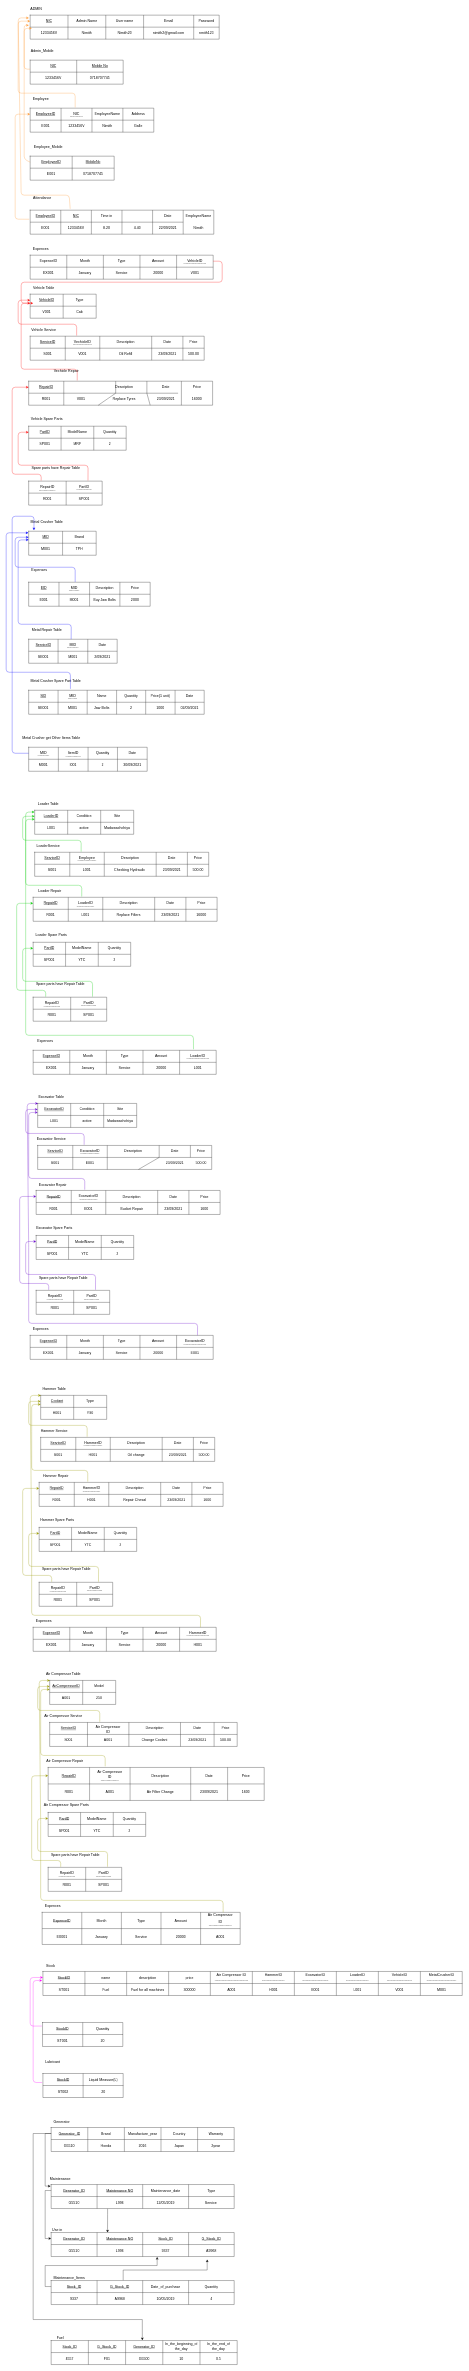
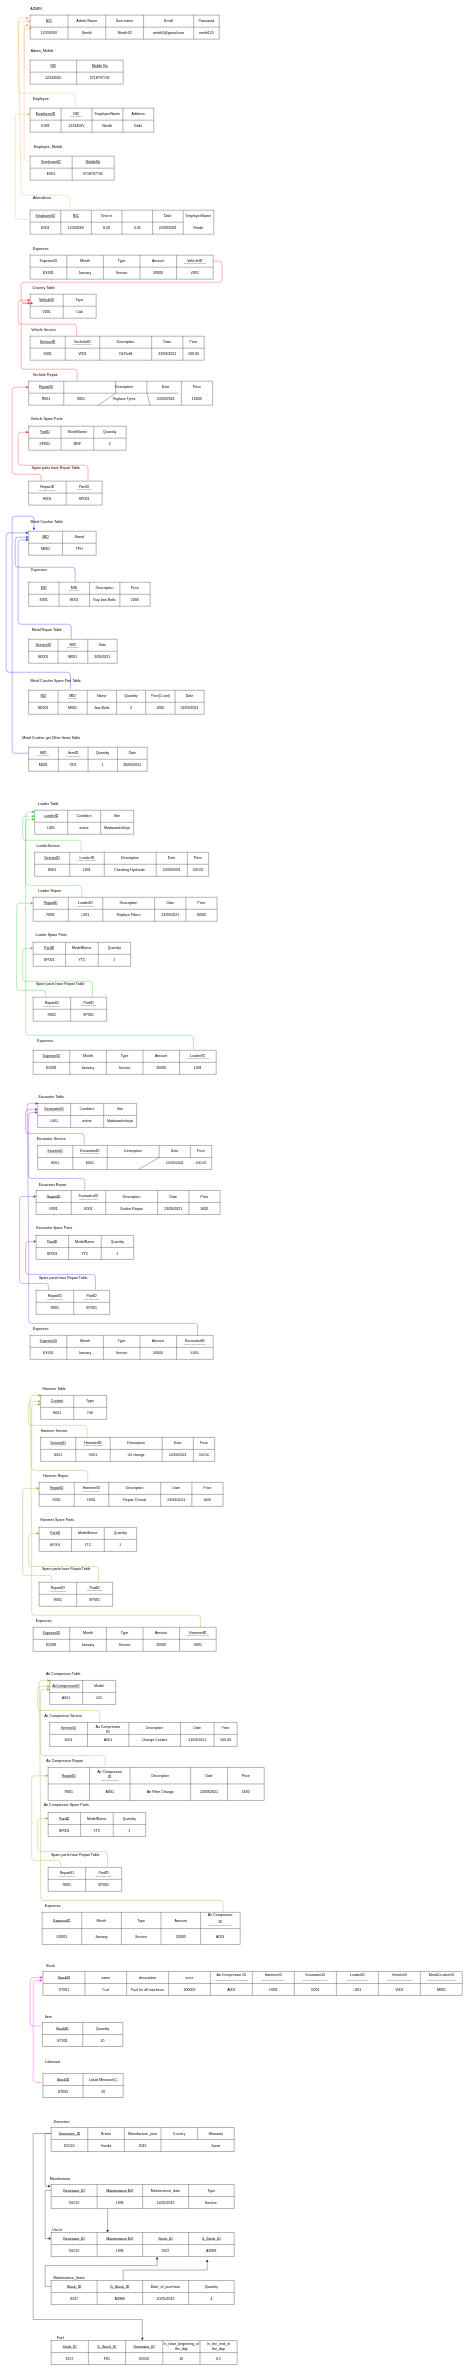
- <mxCell id="2" value="Vehicle Table" style="text;html=1;align=center;verticalAlign=middle;resizable=0;points=[];autosize=1;strokeColor=none;" vertex="1" parent="1"><mxGeometry x="100" y="950" width="90" height="20" as="geometry" /></mxCell>
+ <mxCell id="2" value="Country Table" style="text;html=1;align=center;verticalAlign=middle;resizable=0;points=[];autosize=1;strokeColor=none;" vertex="1" parent="1"><mxGeometry x="100" y="950" width="90" height="20" as="geometry" /></mxCell>
- <mxCell id="24" value="Vechicle Repair" style="text;html=1;align=center;verticalAlign=middle;resizable=0;points=[];autosize=1;strokeColor=none;" vertex="1" parent="1"><mxGeometry x="170" y="1225" width="100" height="20" as="geometry" /></mxCell>
+ <mxCell id="24" value="Vechicle Repair" style="text;html=1;align=center;verticalAlign=middle;resizable=0;points=[];autosize=1;strokeColor=none;" vertex="1" parent="1"><mxGeometry x="100" y="1240" width="100" height="20" as="geometry" /></mxCell>
- <mxCell id="135" value="&lt;p style=&quot;line-height: 60%&quot;&gt;Employee&lt;br&gt;----------------&lt;br&gt;&lt;/p&gt;" style="shape=partialRectangle;html=1;connectable=0;overflow=hidden;fillColor=none;top=0;left=0;bottom=0;right=0;pointerEvents=1;whiteSpace=wrap;" vertex="1" parent="133"><mxGeometry x="117" width="115" height="40" as="geometry" /></mxCell>
+ <mxCell id="135" value="&lt;p style=&quot;line-height: 60%&quot;&gt;LoaderID&lt;br&gt;----------------&lt;br&gt;&lt;/p&gt;" style="shape=partialRectangle;html=1;connectable=0;overflow=hidden;fillColor=none;top=0;left=0;bottom=0;right=0;pointerEvents=1;whiteSpace=wrap;" vertex="1" parent="133"><mxGeometry x="117" width="115" height="40" as="geometry" /></mxCell>
+ <mxCell id="517" value="Item" style="text;html=1;align=center;verticalAlign=middle;resizable=0;points=[];autosize=1;strokeColor=none;" vertex="1" parent="1"><mxGeometry x="140" y="6710" width="40" height="20" as="geometry" /></mxCell>
- <mxCell id="546" value="Japan" style="shape=partialRectangle;html=1;whiteSpace=wrap;connectable=0;overflow=hidden;fillColor=none;top=0;left=0;bottom=0;right=0;pointerEvents=1;" vertex="1" parent="542"><mxGeometry x="366" width="122" height="40" as="geometry" /></mxCell>
- <mxCell id="592" value="&lt;span&gt;In_the_beginning_of&lt;br&gt;the_day&lt;/span&gt;" style="shape=partialRectangle;html=1;whiteSpace=wrap;connectable=0;overflow=hidden;fillColor=none;top=0;left=0;bottom=0;right=0;pointerEvents=1;" vertex="1" parent="588"><mxGeometry x="372" width="124" height="40" as="geometry" /></mxCell>
+ <mxCell id="592" value="&lt;span&gt;In_have_beginning_of&lt;br&gt;the_day&lt;/span&gt;" style="shape=partialRectangle;html=1;whiteSpace=wrap;connectable=0;overflow=hidden;fillColor=none;top=0;left=0;bottom=0;right=0;pointerEvents=1;" vertex="1" parent="588"><mxGeometry x="372" width="124" height="40" as="geometry" /></mxCell>
